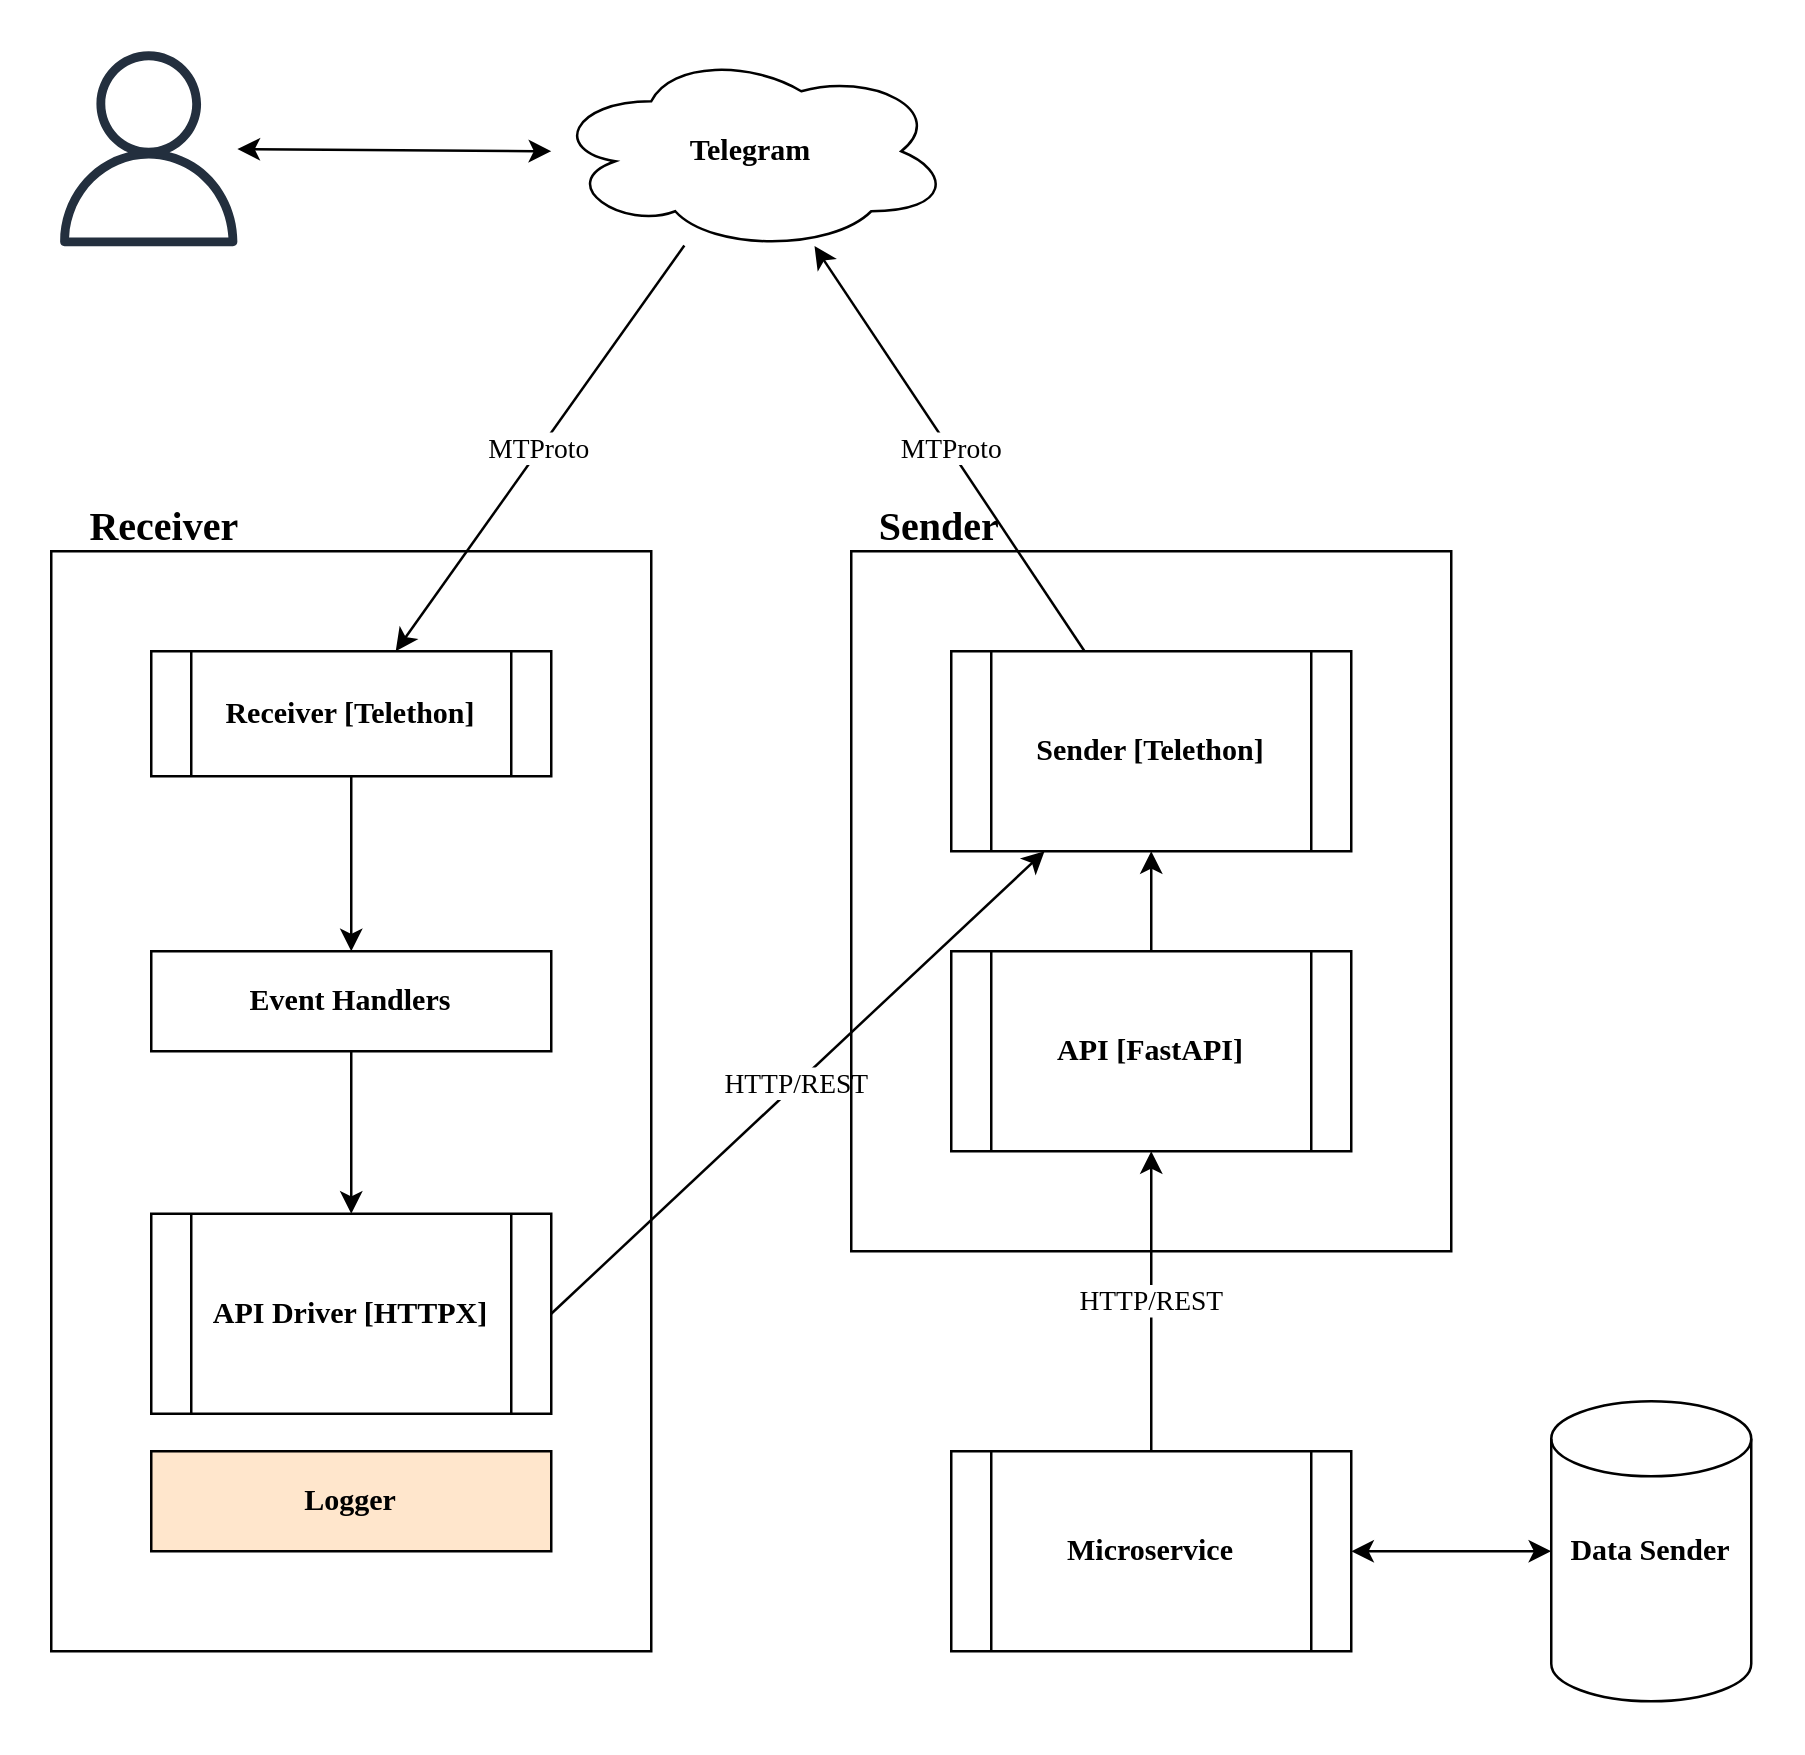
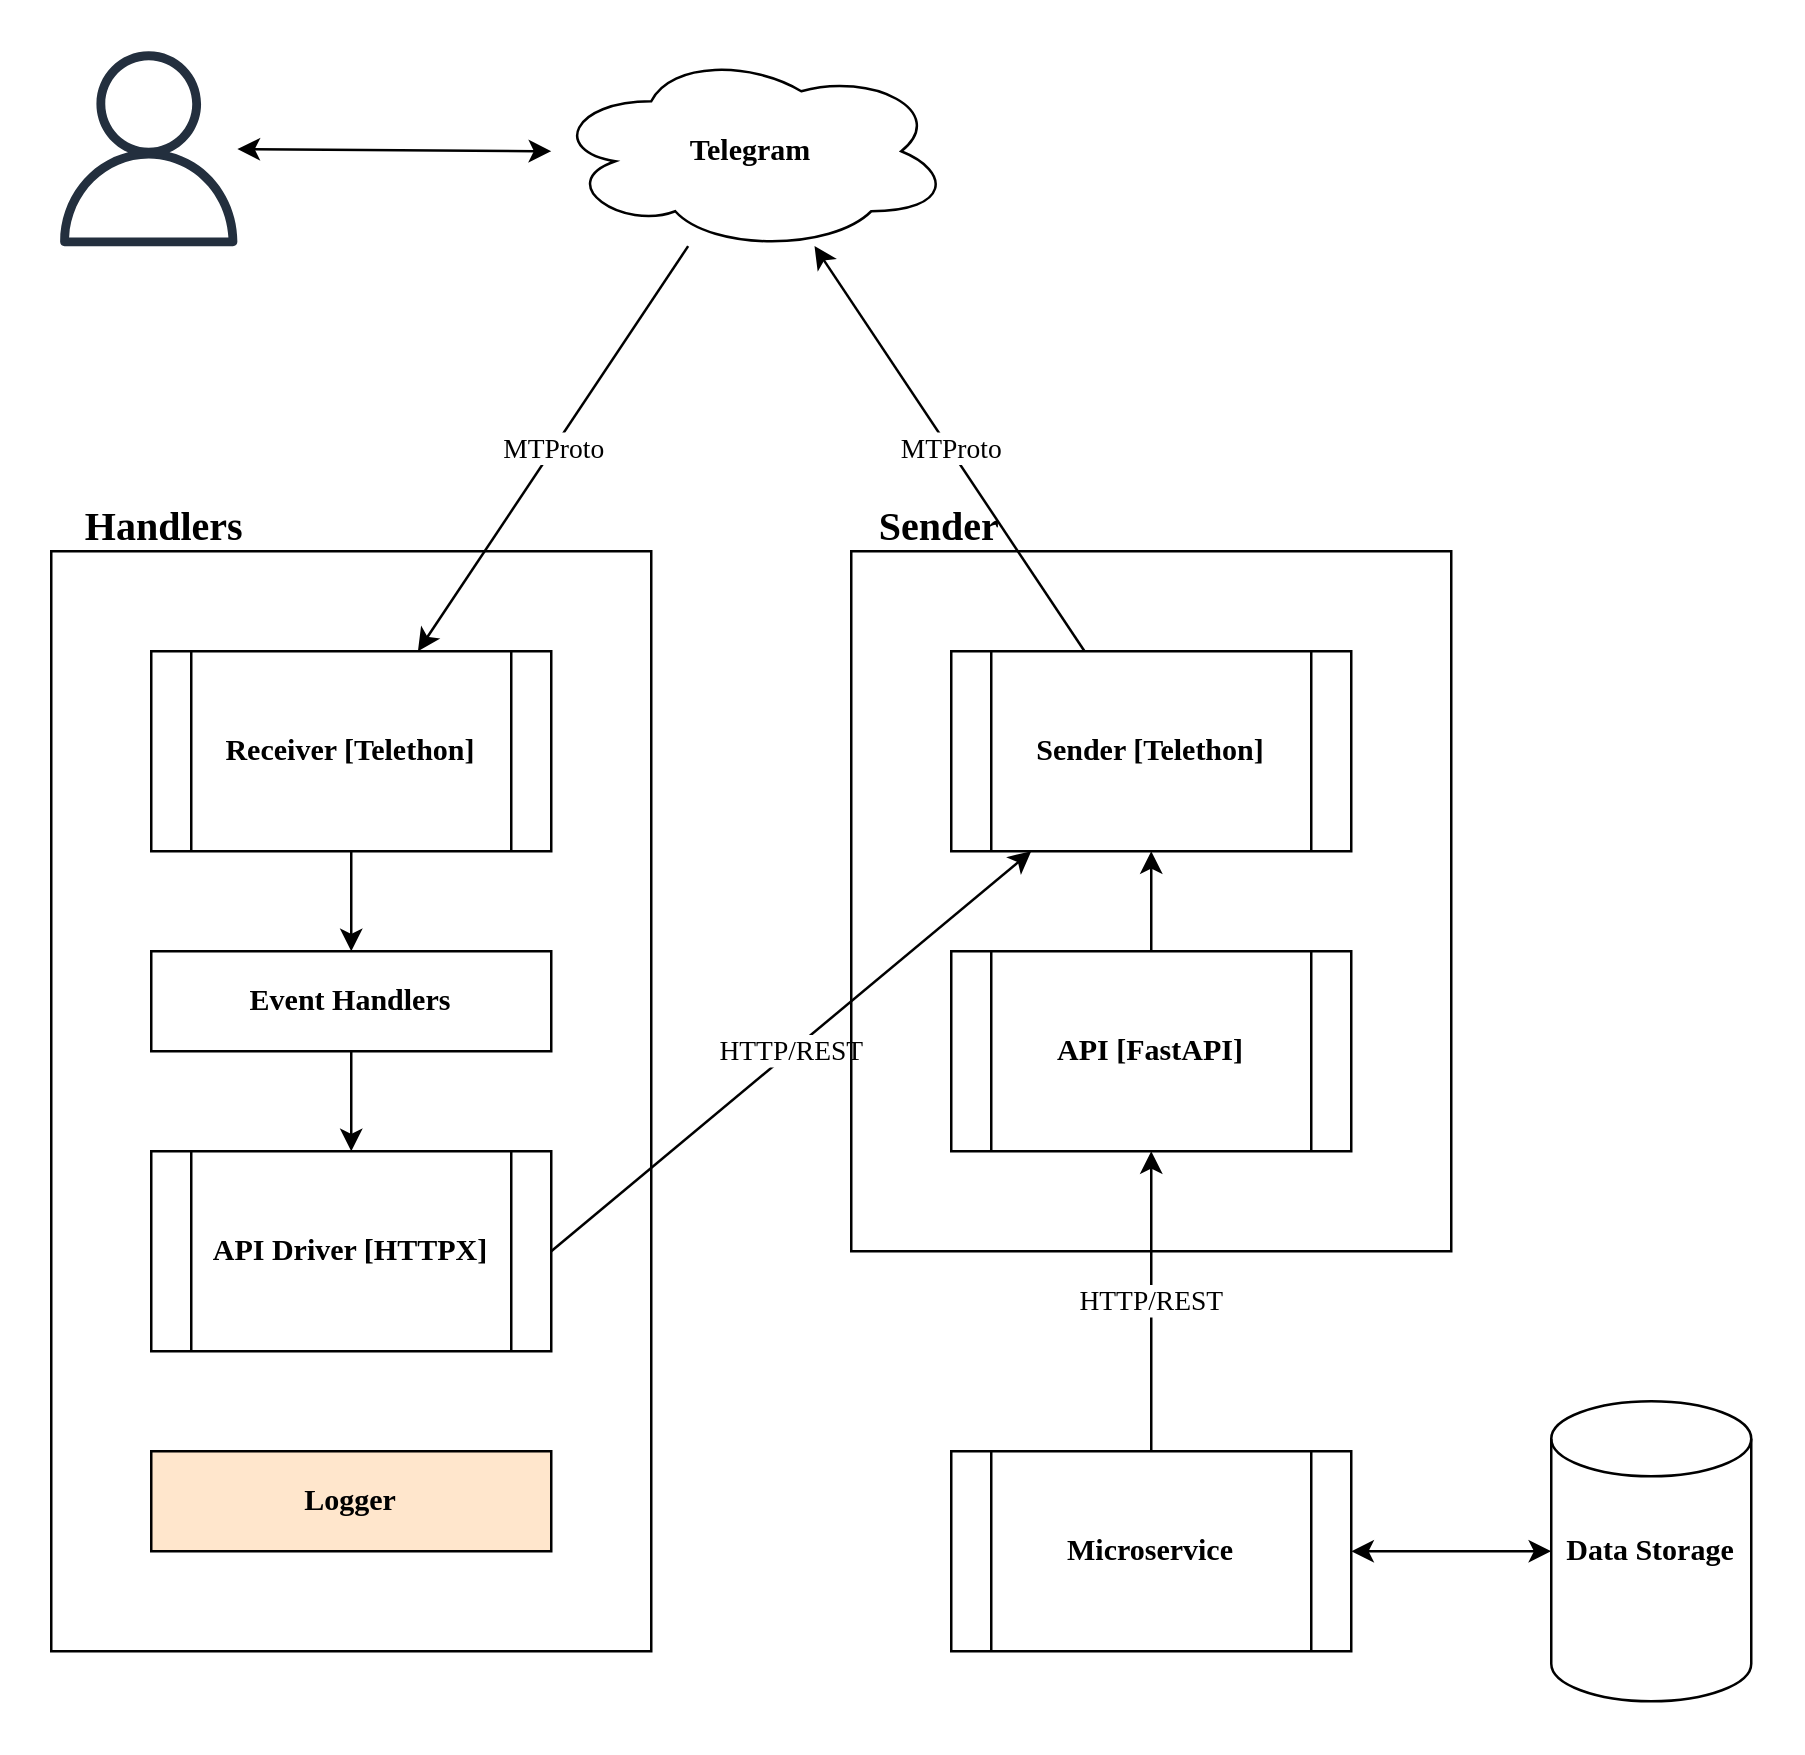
- <mxCell id="20" value="&lt;b&gt;&lt;font style=&quot;font-size: 16px&quot;&gt;Receiver&lt;/font&gt;&lt;/b&gt;" style="text;html=1;align=center;verticalAlign=middle;resizable=0;points=[];autosize=1;fontFamily=Fira Code;" vertex="1" parent="1"><mxGeometry x="20" y="200" width="90" height="20" as="geometry" /></mxCell>
+ <mxCell id="20" value="&lt;b&gt;&lt;font style=&quot;font-size: 16px&quot;&gt;Handlers&lt;/font&gt;&lt;/b&gt;" style="text;html=1;align=center;verticalAlign=middle;resizable=0;points=[];autosize=1;fontFamily=Fira Code;" vertex="1" parent="1"><mxGeometry x="20" y="200" width="90" height="20" as="geometry" /></mxCell>
- <mxCell id="5" value="&lt;b&gt;Receiver [Telethon]&lt;/b&gt;" style="shape=process;whiteSpace=wrap;html=1;backgroundOutline=1;fontFamily=Fira Code;" vertex="1" parent="1"><mxGeometry x="60" y="260" width="160" height="50" as="geometry" /></mxCell>
+ <mxCell id="5" value="&lt;b&gt;Receiver [Telethon]&lt;/b&gt;" style="shape=process;whiteSpace=wrap;html=1;backgroundOutline=1;fontFamily=Fira Code;" vertex="1" parent="1"><mxGeometry x="60" y="260" width="160" height="80" as="geometry" /></mxCell>
- <mxCell id="3" value="&lt;b&gt;API Driver [HTTPX]&lt;/b&gt;" style="shape=process;whiteSpace=wrap;html=1;backgroundOutline=1;fontFamily=Fira Code;" vertex="1" parent="1"><mxGeometry x="60" y="485" width="160" height="80" as="geometry" /></mxCell>
+ <mxCell id="3" value="&lt;b&gt;API Driver [HTTPX]&lt;/b&gt;" style="shape=process;whiteSpace=wrap;html=1;backgroundOutline=1;fontFamily=Fira Code;" vertex="1" parent="1"><mxGeometry x="60" y="460" width="160" height="80" as="geometry" /></mxCell>
- <mxCell id="19" value="&lt;b&gt;Data Sender&lt;/b&gt;" style="shape=cylinder2;whiteSpace=wrap;html=1;boundedLbl=1;backgroundOutline=1;size=15;fontFamily=Fira Code;" vertex="1" parent="1"><mxGeometry x="620" y="560" width="80" height="120" as="geometry" /></mxCell>
+ <mxCell id="19" value="&lt;b&gt;Data Storage&lt;/b&gt;" style="shape=cylinder2;whiteSpace=wrap;html=1;boundedLbl=1;backgroundOutline=1;size=15;fontFamily=Fira Code;" vertex="1" parent="1"><mxGeometry x="620" y="560" width="80" height="120" as="geometry" /></mxCell>
